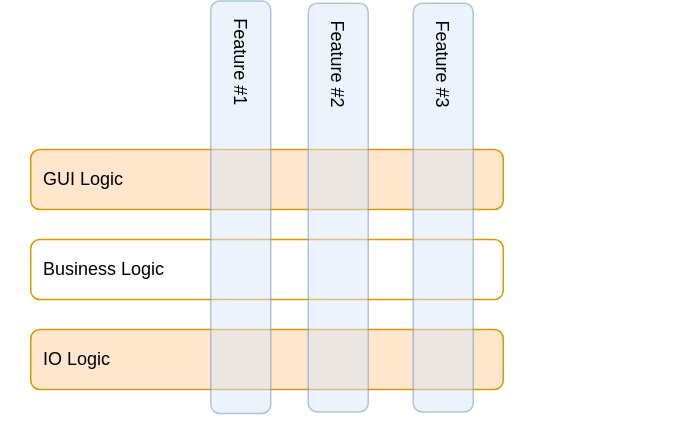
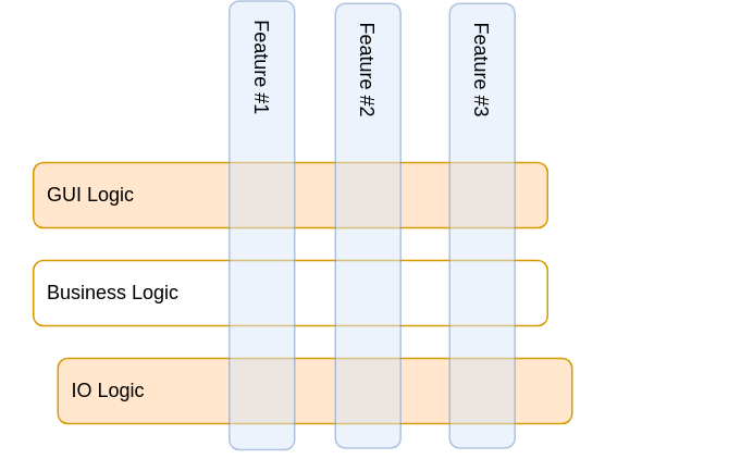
- <mxCell id="2" value="&amp;nbsp; IO Logic" style="rounded=1;whiteSpace=wrap;html=1;align=left;fillColor=#ffe6cc;strokeColor=#d79b00;" vertex="1" parent="1"><mxGeometry x="20" y="140" width="315" height="40" as="geometry" /></mxCell>
+ <mxCell id="2" value="&amp;nbsp; IO Logic" style="rounded=1;whiteSpace=wrap;html=1;align=left;fillColor=#ffe6cc;strokeColor=#d79b00;" vertex="1" parent="1"><mxGeometry x="35" y="140" width="315" height="40" as="geometry" /></mxCell>
